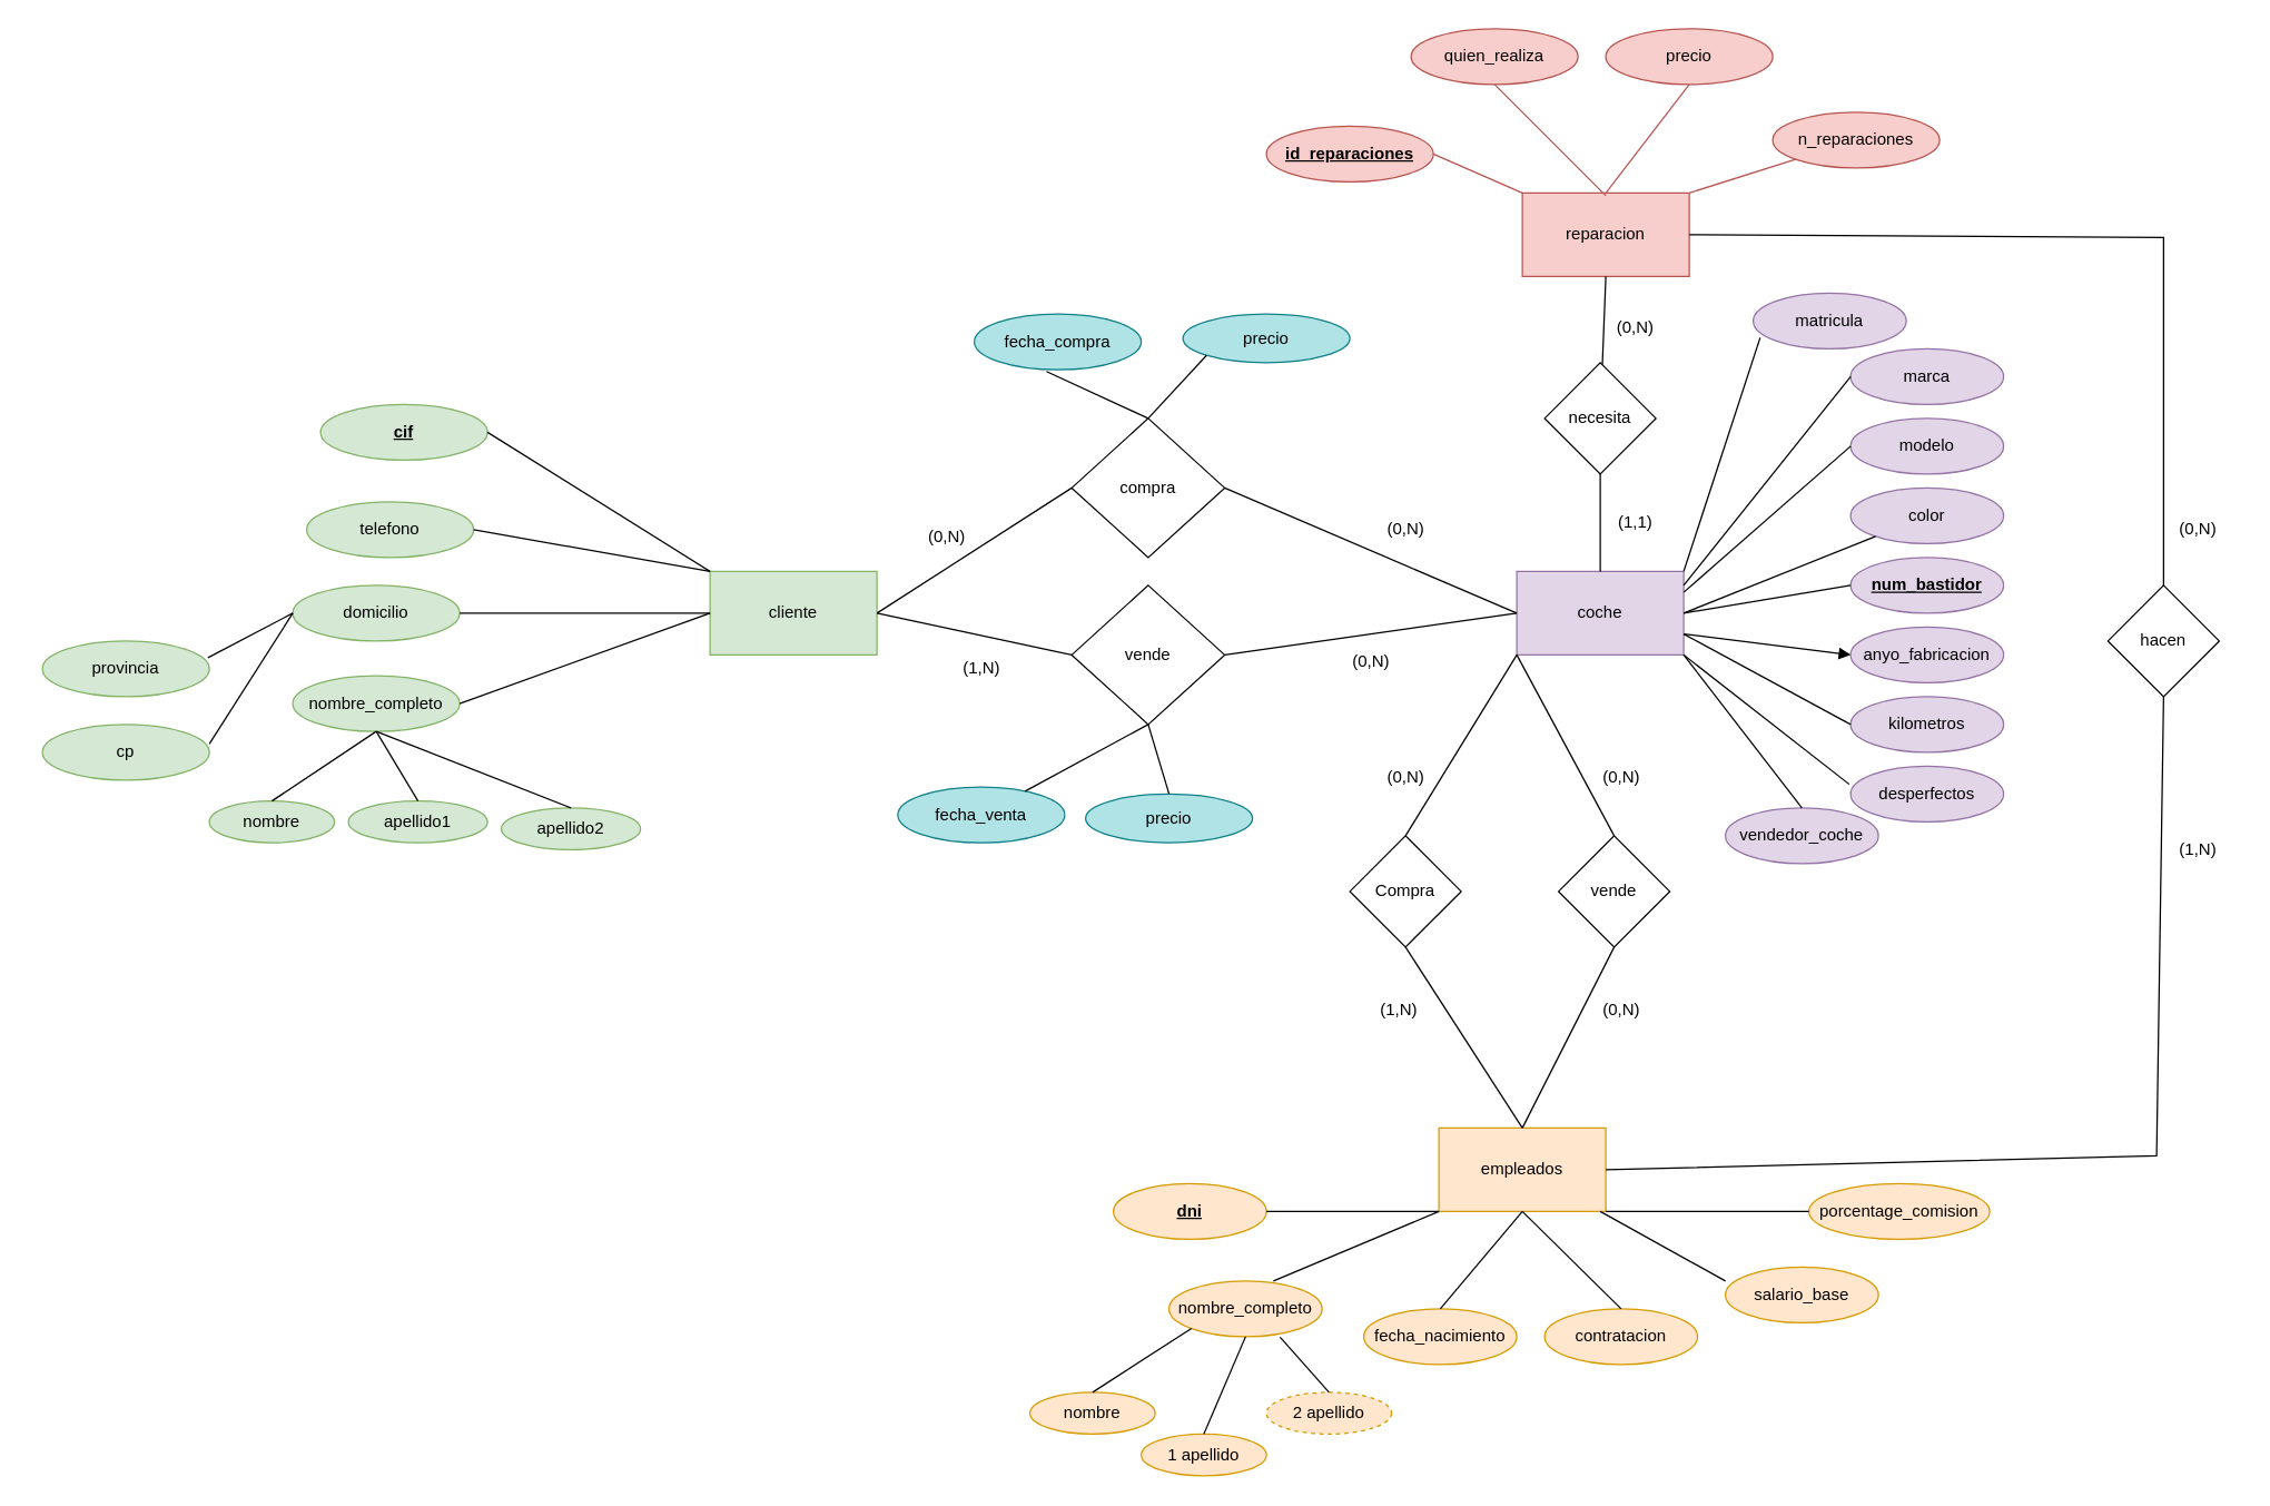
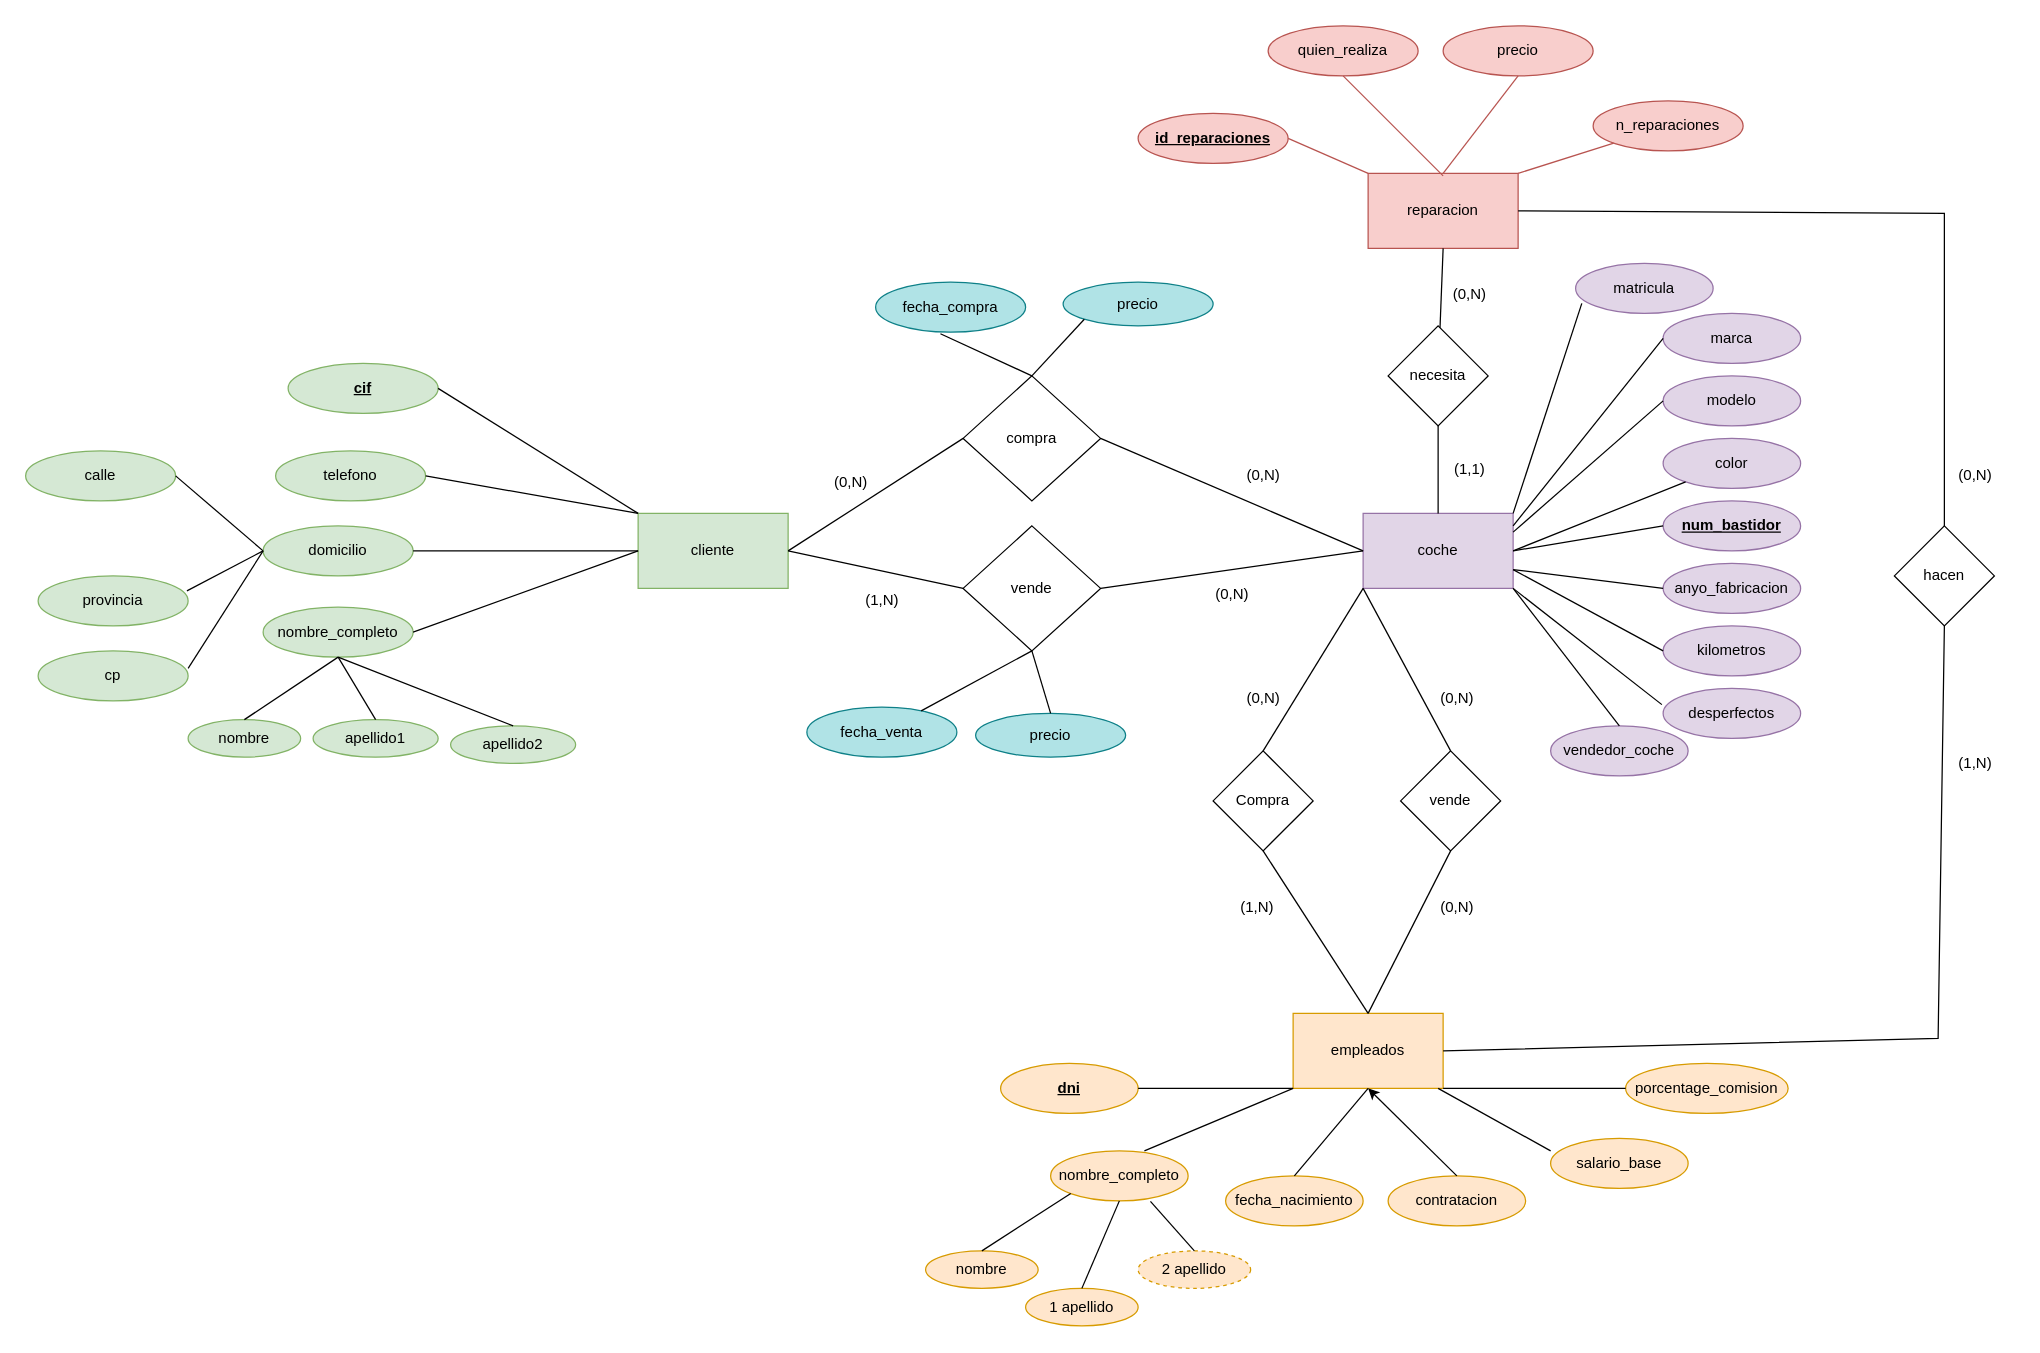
+ <mxCell id="9" value="calle" style="ellipse;whiteSpace=wrap;html=1;fillColor=#d5e8d4;strokeColor=#82b366;" parent="1" vertex="1"><mxGeometry x="20" y="360" width="120" height="40" as="geometry" /></mxCell>
+ <mxCell id="10" value="" style="endArrow=none;html=1;rounded=0;entryX=0;entryY=0.5;entryDx=0;entryDy=0;exitX=1;exitY=0.5;exitDx=0;exitDy=0;" parent="1" source="9" target="8" edge="1"><mxGeometry width="50" height="50" relative="1" as="geometry"><mxPoint x="140" y="400" as="sourcePoint" /><mxPoint x="190" y="350" as="targetPoint" /></mxGeometry></mxCell>
- <mxCell id="38" value="" style="endArrow=block;html=1;rounded=0;exitX=1;exitY=0.75;exitDx=0;exitDy=0;entryX=0;entryY=0.5;entryDx=0;entryDy=0;" parent="1" source="23" target="28" edge="1"><mxGeometry width="50" height="50" relative="1" as="geometry"><mxPoint x="1230" y="415" as="sourcePoint" /><mxPoint x="1340" y="430" as="targetPoint" /></mxGeometry></mxCell>
+ <mxCell id="38" value="" style="endArrow=none;html=1;rounded=0;exitX=1;exitY=0.75;exitDx=0;exitDy=0;entryX=0;entryY=0.5;entryDx=0;entryDy=0;" parent="1" source="23" target="28" edge="1"><mxGeometry width="50" height="50" relative="1" as="geometry"><mxPoint x="1230" y="415" as="sourcePoint" /><mxPoint x="1340" y="430" as="targetPoint" /></mxGeometry></mxCell>
- <mxCell id="58" value="" style="endArrow=none;html=1;rounded=0;exitX=0.5;exitY=0;exitDx=0;exitDy=0;entryX=0.5;entryY=1;entryDx=0;entryDy=0;" parent="1" source="46" target="42" edge="1"><mxGeometry width="50" height="50" relative="1" as="geometry"><mxPoint x="1035" y="950" as="sourcePoint" /><mxPoint x="1066" y="878" as="targetPoint" /></mxGeometry></mxCell>
+ <mxCell id="58" value="" style="endArrow=classic;html=1;rounded=0;exitX=0.5;exitY=0;exitDx=0;exitDy=0;entryX=0.5;entryY=1;entryDx=0;entryDy=0;" parent="1" source="46" target="42" edge="1"><mxGeometry width="50" height="50" relative="1" as="geometry"><mxPoint x="1035" y="950" as="sourcePoint" /><mxPoint x="1066" y="878" as="targetPoint" /></mxGeometry></mxCell>
